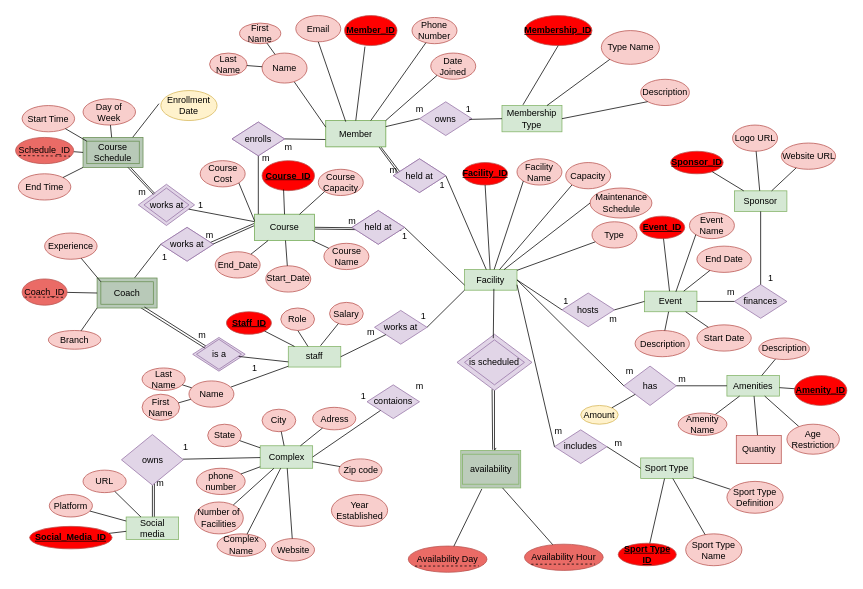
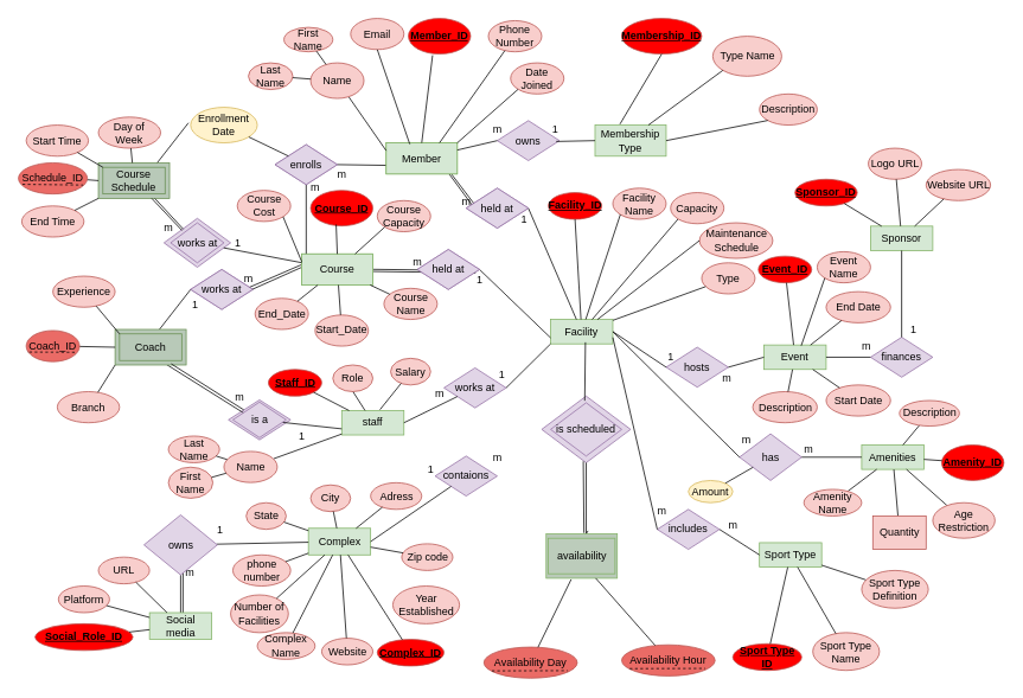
+ <mxCell id="220" value="" style="endArrow=none;html=1;rounded=0;" parent="1" source="88" target="219" edge="1"><mxGeometry width="50" height="50" relative="1" as="geometry"><mxPoint x="509" y="196" as="sourcePoint" /><mxPoint x="389" y="195" as="targetPoint" /></mxGeometry></mxCell>
- <mxCell id="133" value="Branch" style="ellipse;whiteSpace=wrap;html=1;fillColor=#f8cecc;strokeColor=#b85450;fontStyle=0" parent="1" vertex="1"><mxGeometry x="64" y="440" width="70" height="25" as="geometry" /></mxCell>
+ <mxCell id="133" value="Branch" style="ellipse;whiteSpace=wrap;html=1;fillColor=#f8cecc;strokeColor=#b85450;fontStyle=0" parent="1" vertex="1"><mxGeometry x="64" y="440" width="70" height="35" as="geometry" /></mxCell>
+ <mxCell id="142" value="" style="endArrow=none;html=1;rounded=0;" parent="1" source="2" target="141" edge="1"><mxGeometry width="50" height="50" relative="1" as="geometry"><mxPoint x="331.5" y="462.25" as="sourcePoint" /><mxPoint x="290.5" y="486.25" as="targetPoint" /></mxGeometry></mxCell>
- <mxCell id="159" value="Social_Media_ID" style="ellipse;whiteSpace=wrap;html=1;fillColor=#FF0000;strokeColor=#B85450;fontStyle=5" parent="1" vertex="1"><mxGeometry x="39" y="701.25" width="110" height="30" as="geometry" /></mxCell>
+ <mxCell id="159" value="Social_Role_ID" style="ellipse;whiteSpace=wrap;html=1;fillColor=#FF0000;strokeColor=#B85450;fontStyle=5" parent="1" vertex="1"><mxGeometry x="39" y="701.25" width="110" height="30" as="geometry" /></mxCell>
+ <mxCell id="141" value="Complex_ID" style="ellipse;whiteSpace=wrap;html=1;fillColor=#FF0000;strokeColor=#B85450;fontStyle=5" parent="1" vertex="1"><mxGeometry x="424" y="718.75" width="75" height="30" as="geometry" /></mxCell>
